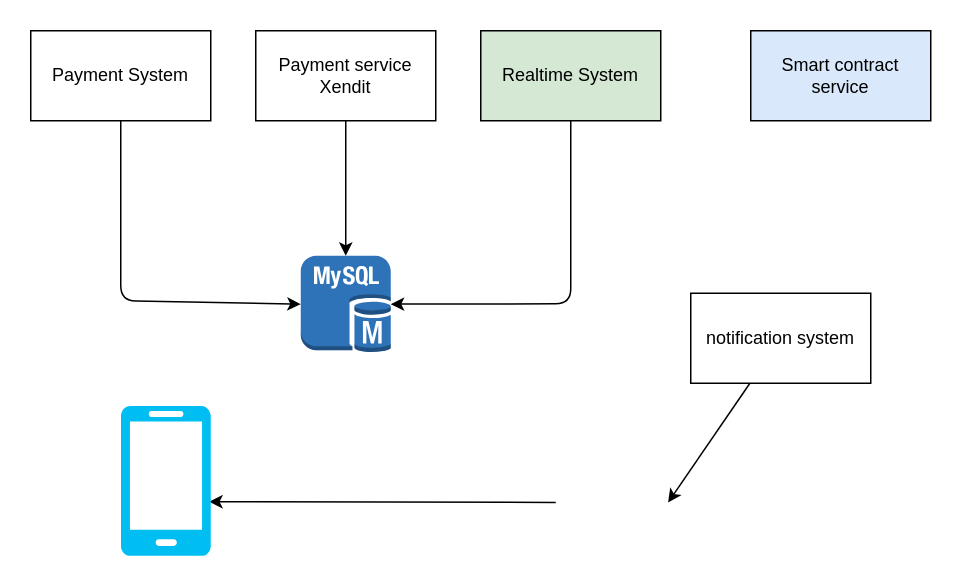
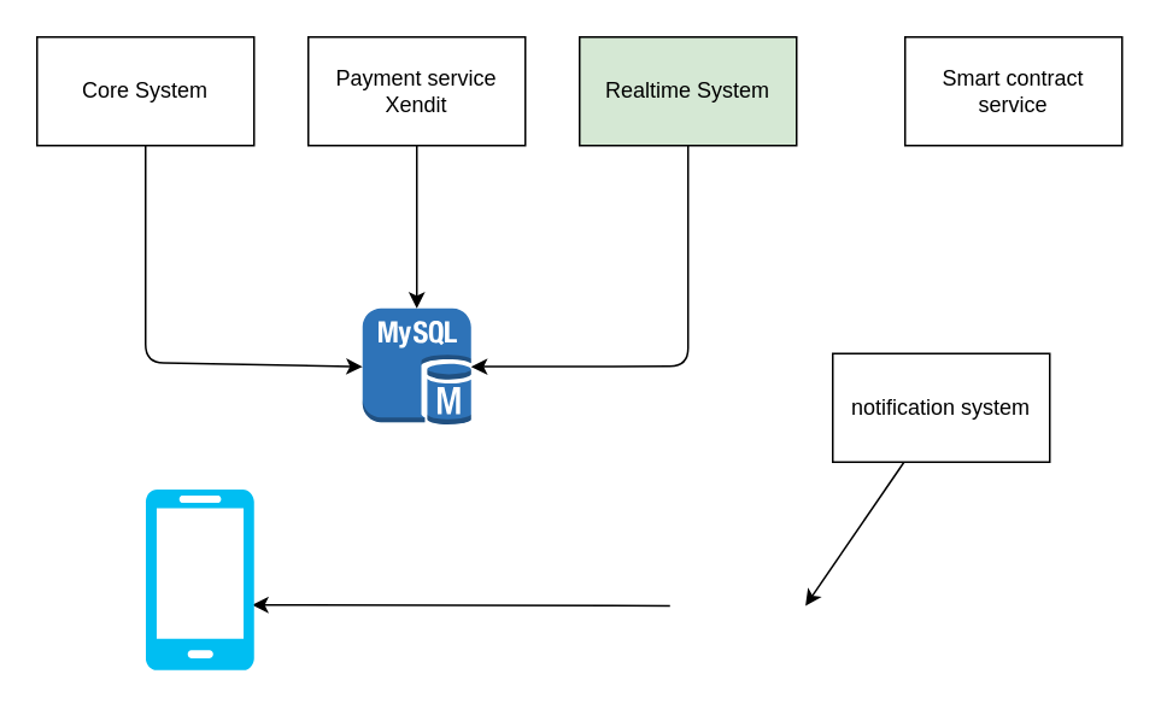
- <mxCell id="4" value="Payment System" style="rounded=0;whiteSpace=wrap;html=1;" parent="1" vertex="1"><mxGeometry x="20" y="20" width="120" height="60" as="geometry" /></mxCell>
+ <mxCell id="4" value="Core System" style="rounded=0;whiteSpace=wrap;html=1;" parent="1" vertex="1"><mxGeometry x="20" y="20" width="120" height="60" as="geometry" /></mxCell>
- <mxCell id="9" value="Smart contract service" style="rounded=0;whiteSpace=wrap;html=1;fillColor=#dae8fc;" parent="1" vertex="1"><mxGeometry x="500" y="20" width="120" height="60" as="geometry" /></mxCell>
+ <mxCell id="9" value="Smart contract service" style="rounded=0;whiteSpace=wrap;html=1;" parent="1" vertex="1"><mxGeometry x="500" y="20" width="120" height="60" as="geometry" /></mxCell>
